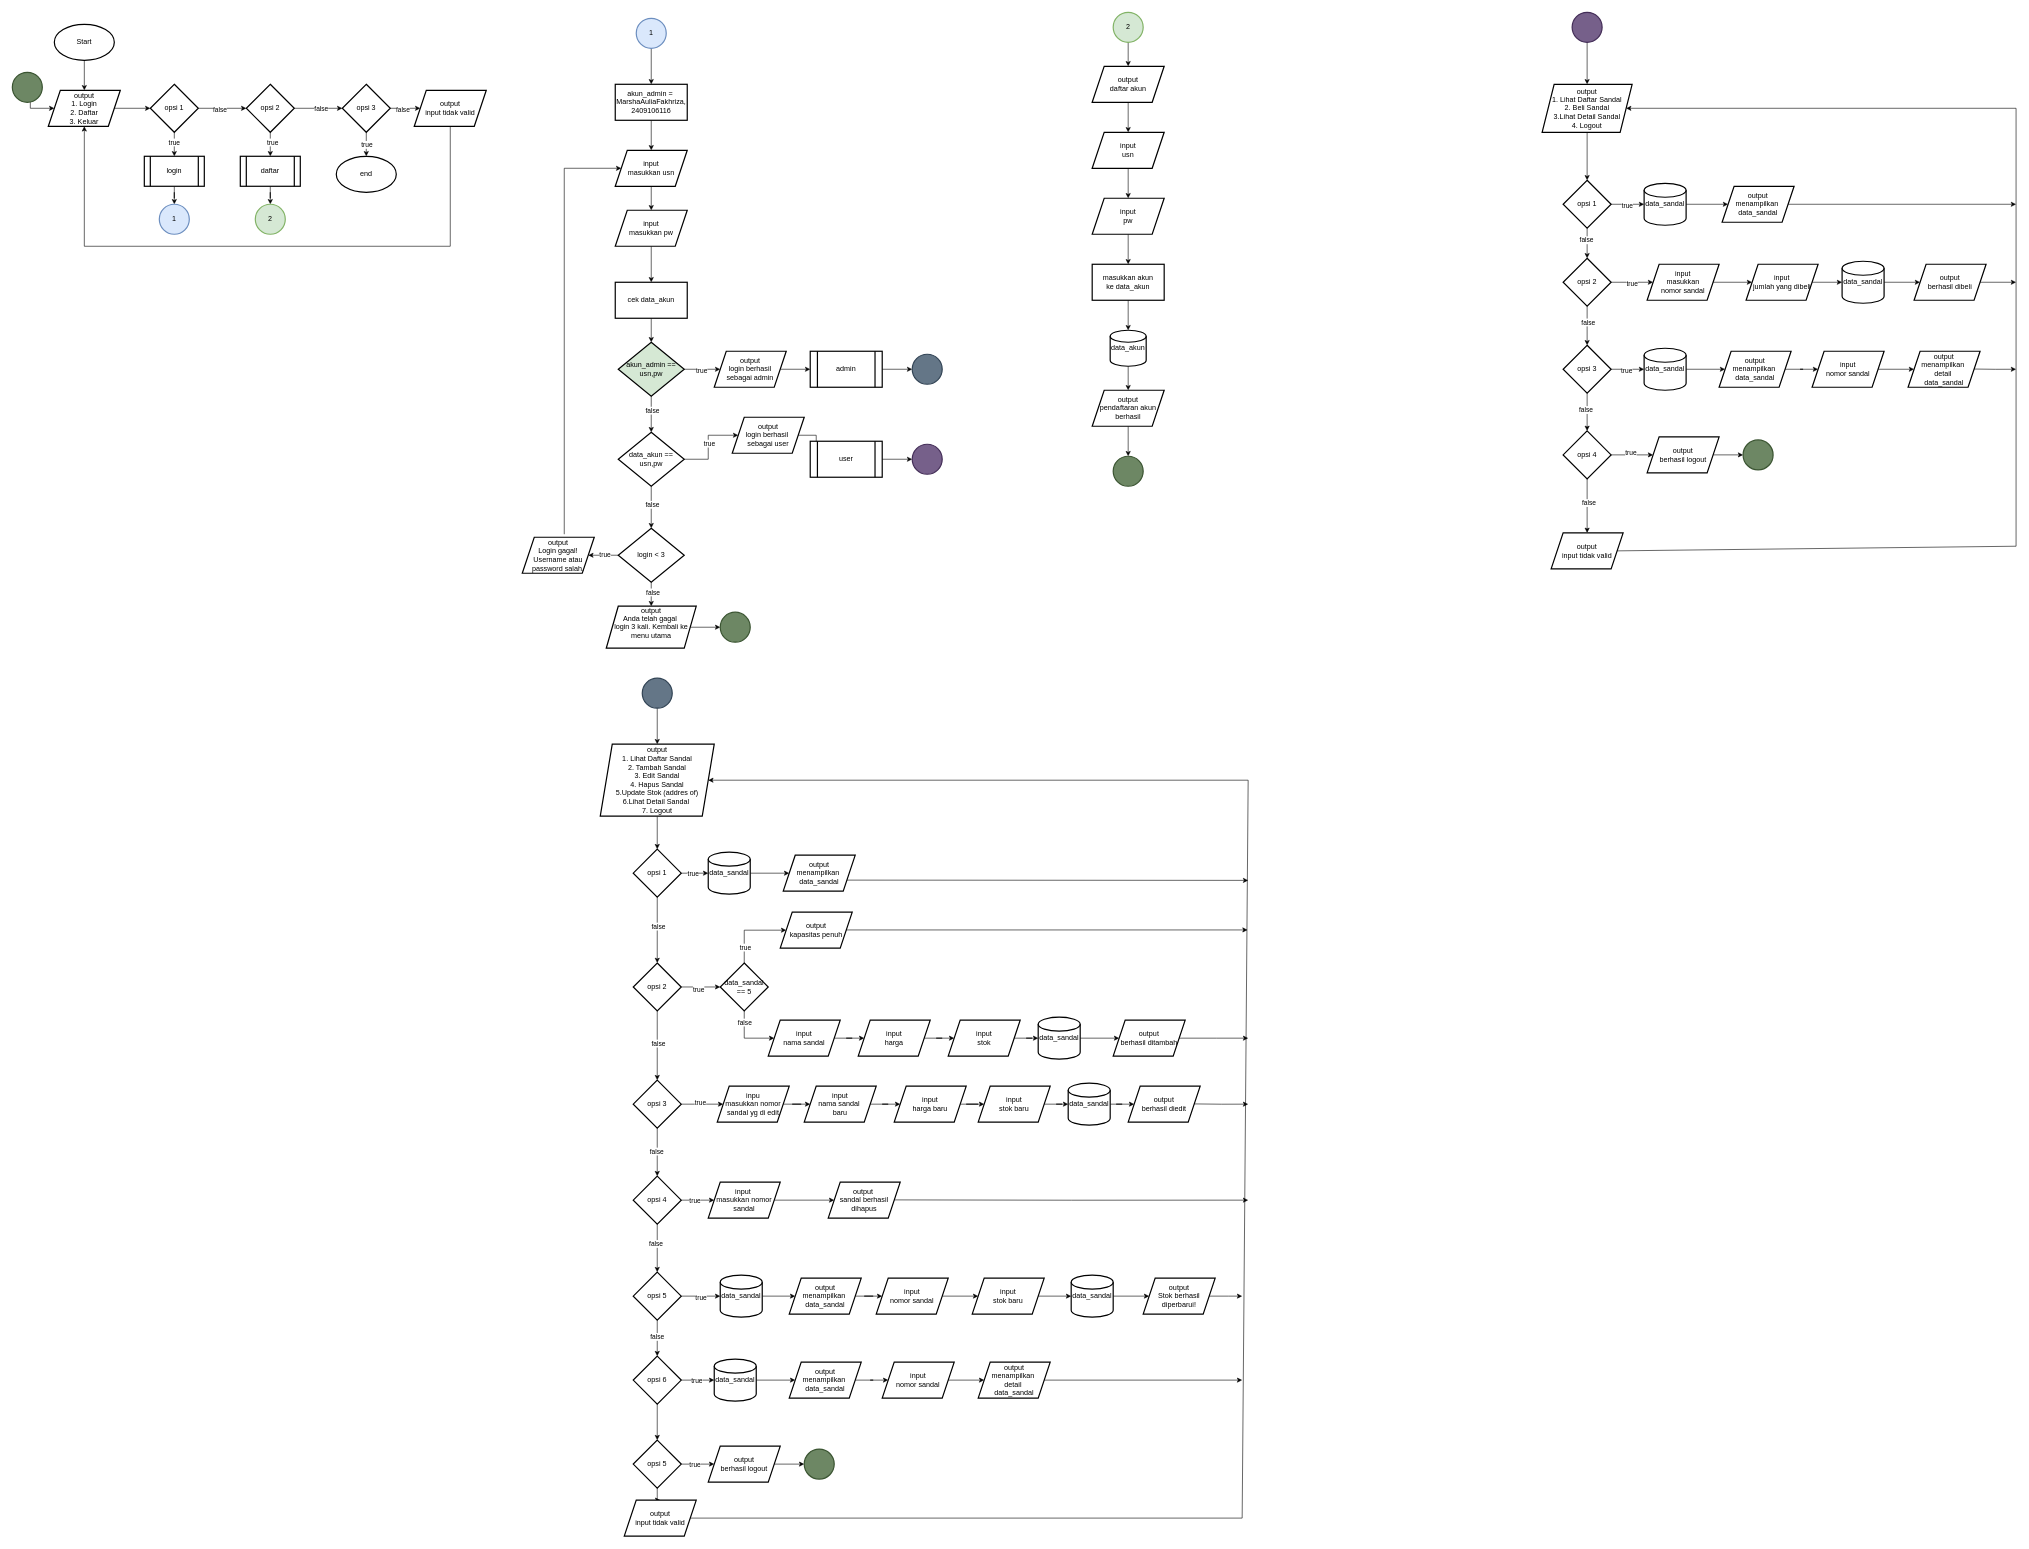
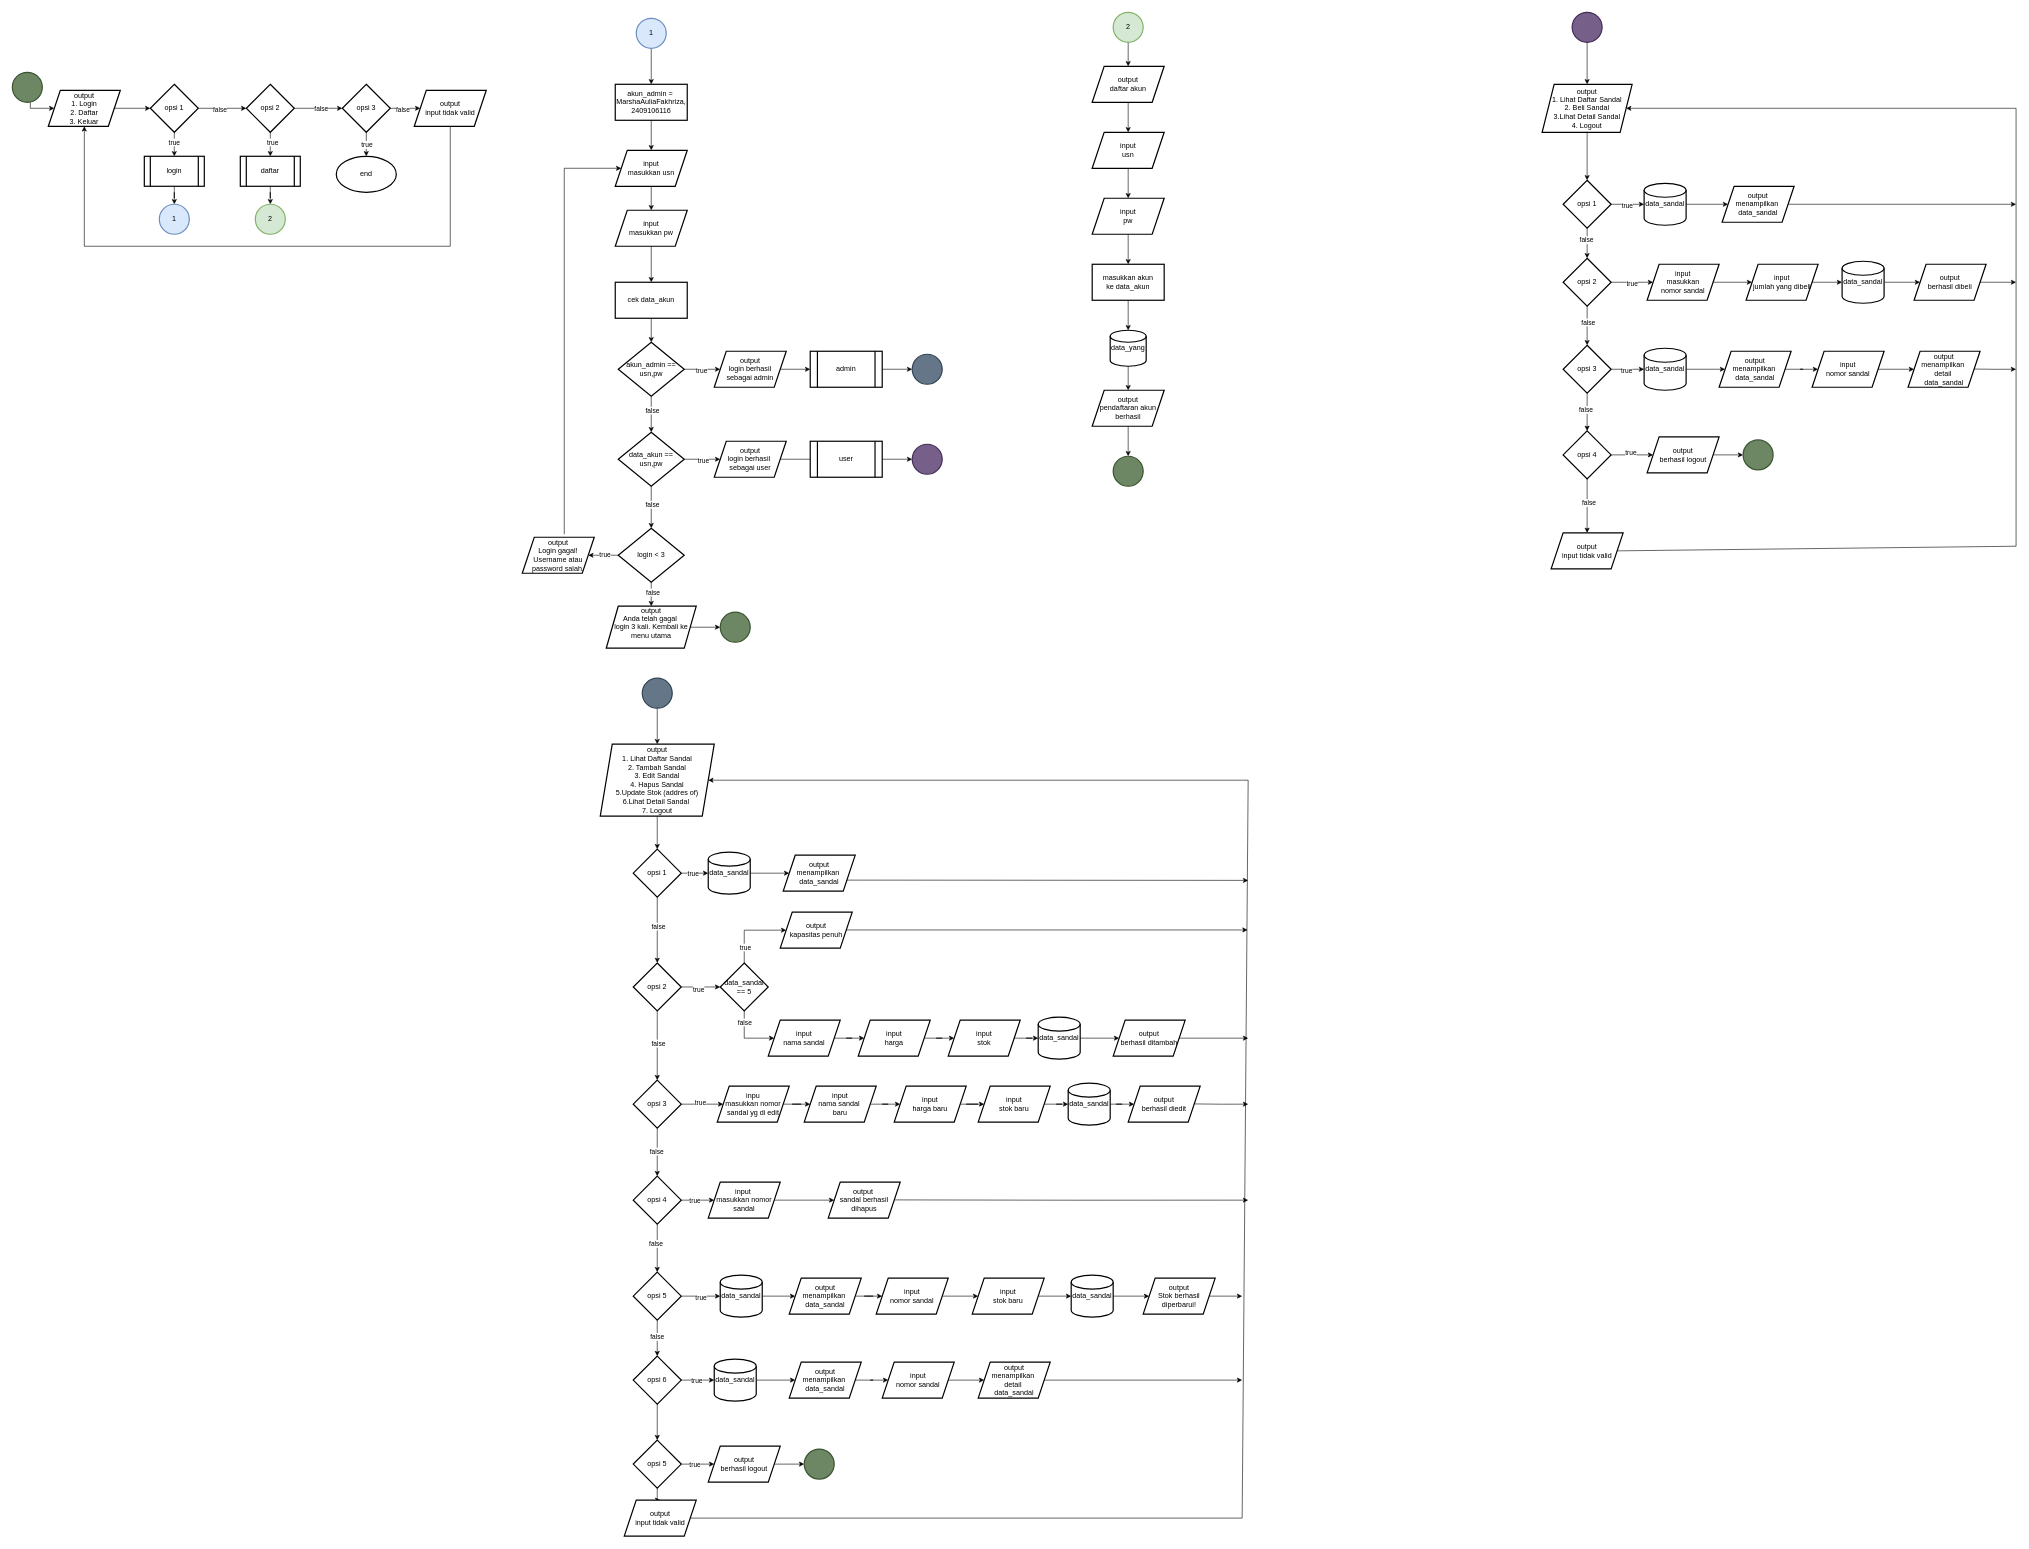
- <mxCell id="3" value="Start" style="strokeWidth=2;html=1;shape=mxgraph.flowchart.start_1;whiteSpace=wrap;" parent="1" vertex="1"><mxGeometry x="90" y="40" width="100" height="60" as="geometry" /></mxCell>
- <mxCell id="2" value="" style="edgeStyle=orthogonalEdgeStyle;rounded=0;orthogonalLoop=1;jettySize=auto;html=1;" parent="1" source="3" target="5" edge="1"><mxGeometry relative="1" as="geometry" /></mxCell>
- <mxCell id="46" value="data_akun" style="strokeWidth=2;html=1;shape=mxgraph.flowchart.database;whiteSpace=wrap;" parent="1" vertex="1"><mxGeometry x="1850" y="550" width="60" height="60" as="geometry" /></mxCell>
+ <mxCell id="46" value="data_yang" style="strokeWidth=2;html=1;shape=mxgraph.flowchart.database;whiteSpace=wrap;" parent="1" vertex="1"><mxGeometry x="1850" y="550" width="60" height="60" as="geometry" /></mxCell>
- <mxCell id="61" value="akun_admin ==&lt;div&gt;usn,pw&lt;/div&gt;" style="rhombus;whiteSpace=wrap;html=1;strokeWidth=2;fillColor=#d5e8d4;" parent="1" vertex="1"><mxGeometry x="1030" y="570" width="110" height="90" as="geometry" /></mxCell>
+ <mxCell id="61" value="akun_admin ==&lt;div&gt;usn,pw&lt;/div&gt;" style="rhombus;whiteSpace=wrap;html=1;strokeWidth=2;" parent="1" vertex="1"><mxGeometry x="1030" y="570" width="110" height="90" as="geometry" /></mxCell>
- <mxCell id="70" value="output&lt;div&gt;login berhasil&amp;nbsp;&lt;/div&gt;&lt;div&gt;sebagai user&lt;/div&gt;" style="shape=parallelogram;perimeter=parallelogramPerimeter;whiteSpace=wrap;html=1;fixedSize=1;strokeWidth=2;" parent="1" vertex="1"><mxGeometry x="1220" y="695" width="120" height="60" as="geometry" /></mxCell>
+ <mxCell id="70" value="output&lt;div&gt;login berhasil&amp;nbsp;&lt;/div&gt;&lt;div&gt;sebagai user&lt;/div&gt;" style="shape=parallelogram;perimeter=parallelogramPerimeter;whiteSpace=wrap;html=1;fixedSize=1;strokeWidth=2;" parent="1" vertex="1"><mxGeometry x="1190" y="735" width="120" height="60" as="geometry" /></mxCell>
